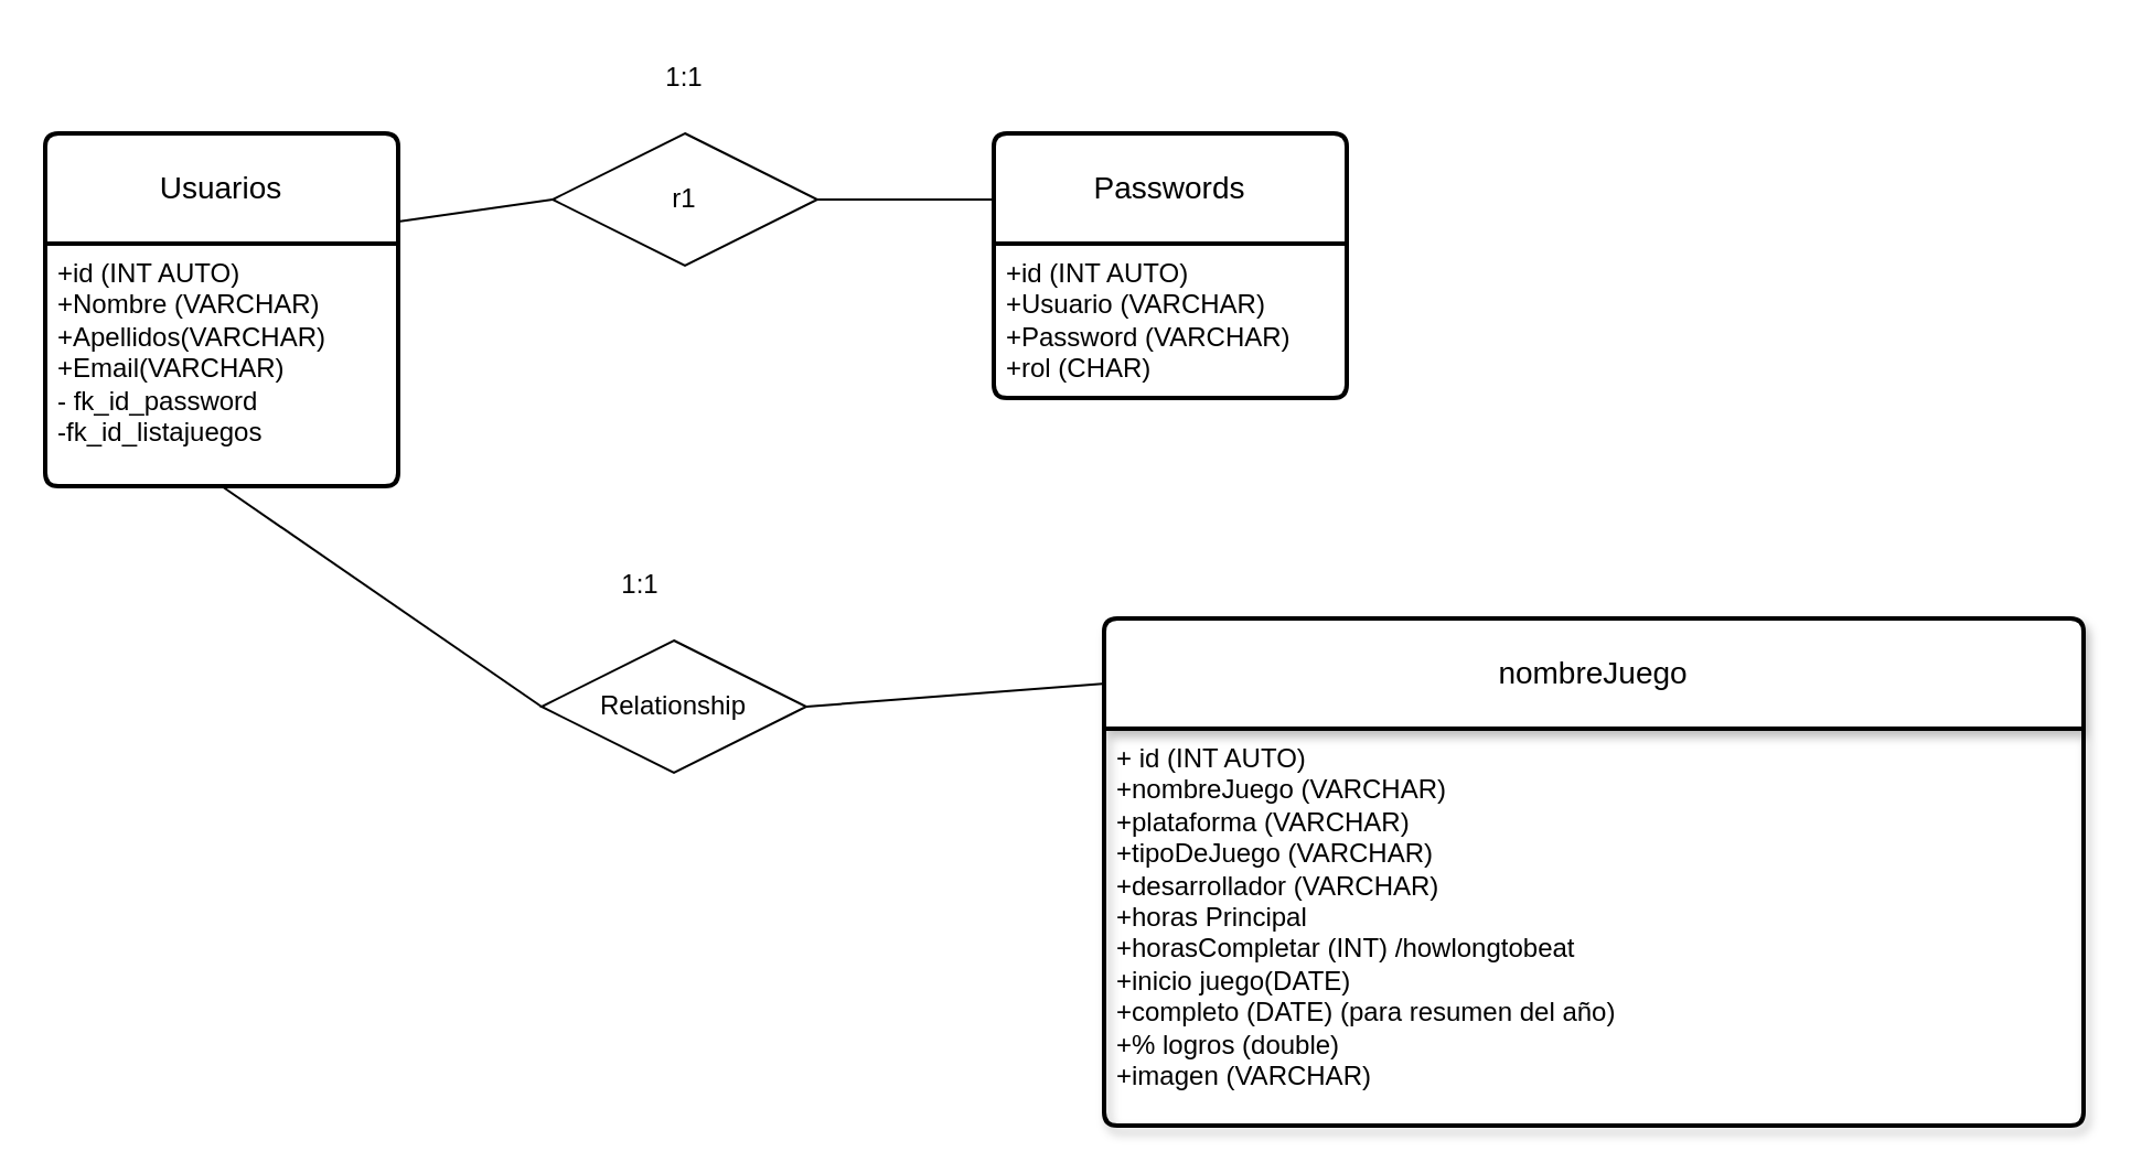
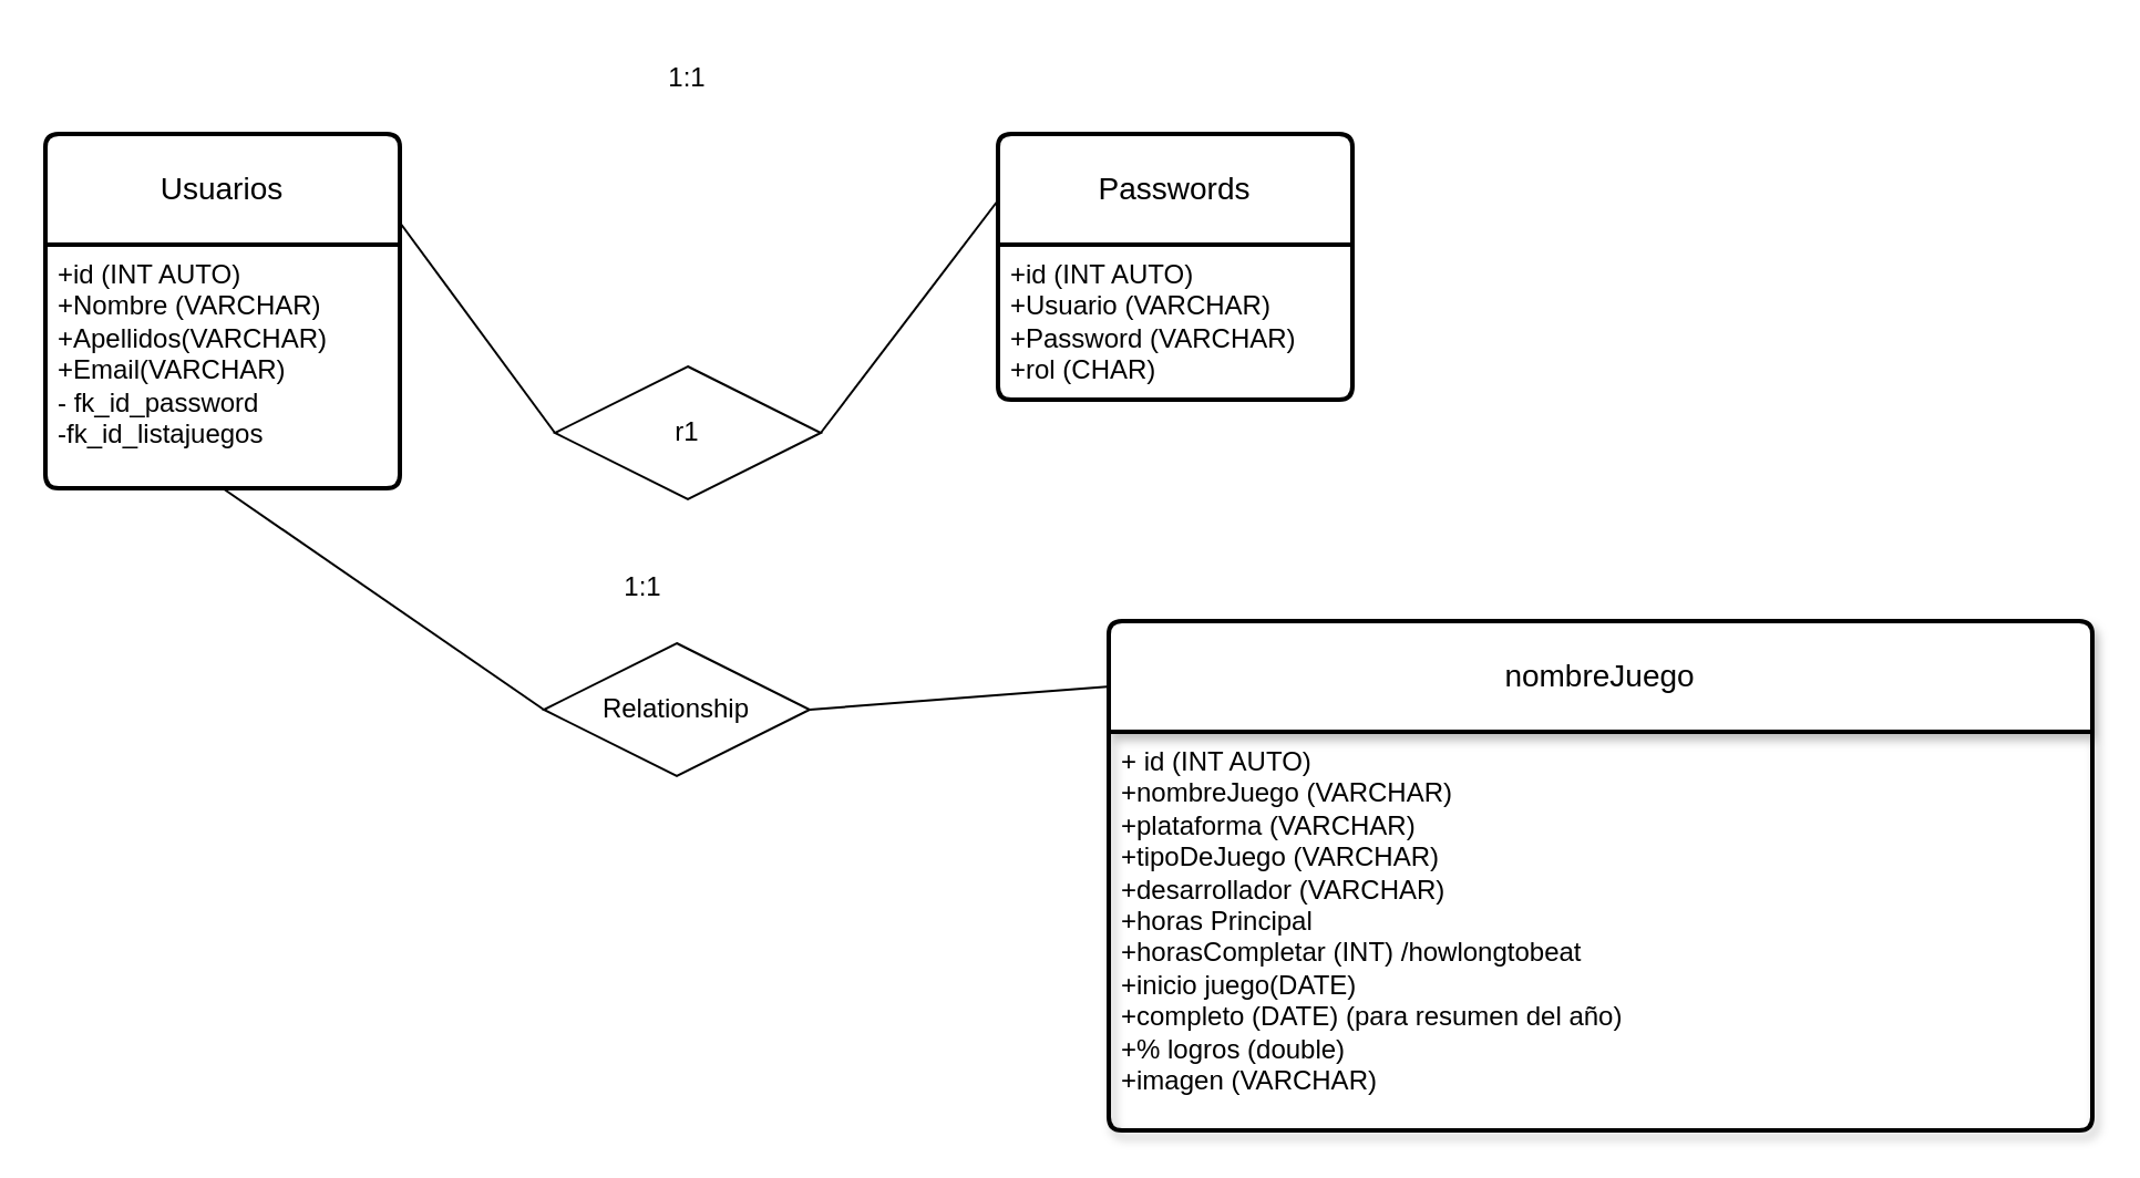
- <mxCell id="8" value="r1" style="shape=rhombus;perimeter=rhombusPerimeter;whiteSpace=wrap;html=1;align=center;" vertex="1" parent="1"><mxGeometry x="250" y="60" width="120" height="60" as="geometry" /></mxCell>
+ <mxCell id="8" value="r1" style="shape=rhombus;perimeter=rhombusPerimeter;whiteSpace=wrap;html=1;align=center;" vertex="1" parent="1"><mxGeometry x="250" y="165" width="120" height="60" as="geometry" /></mxCell>
